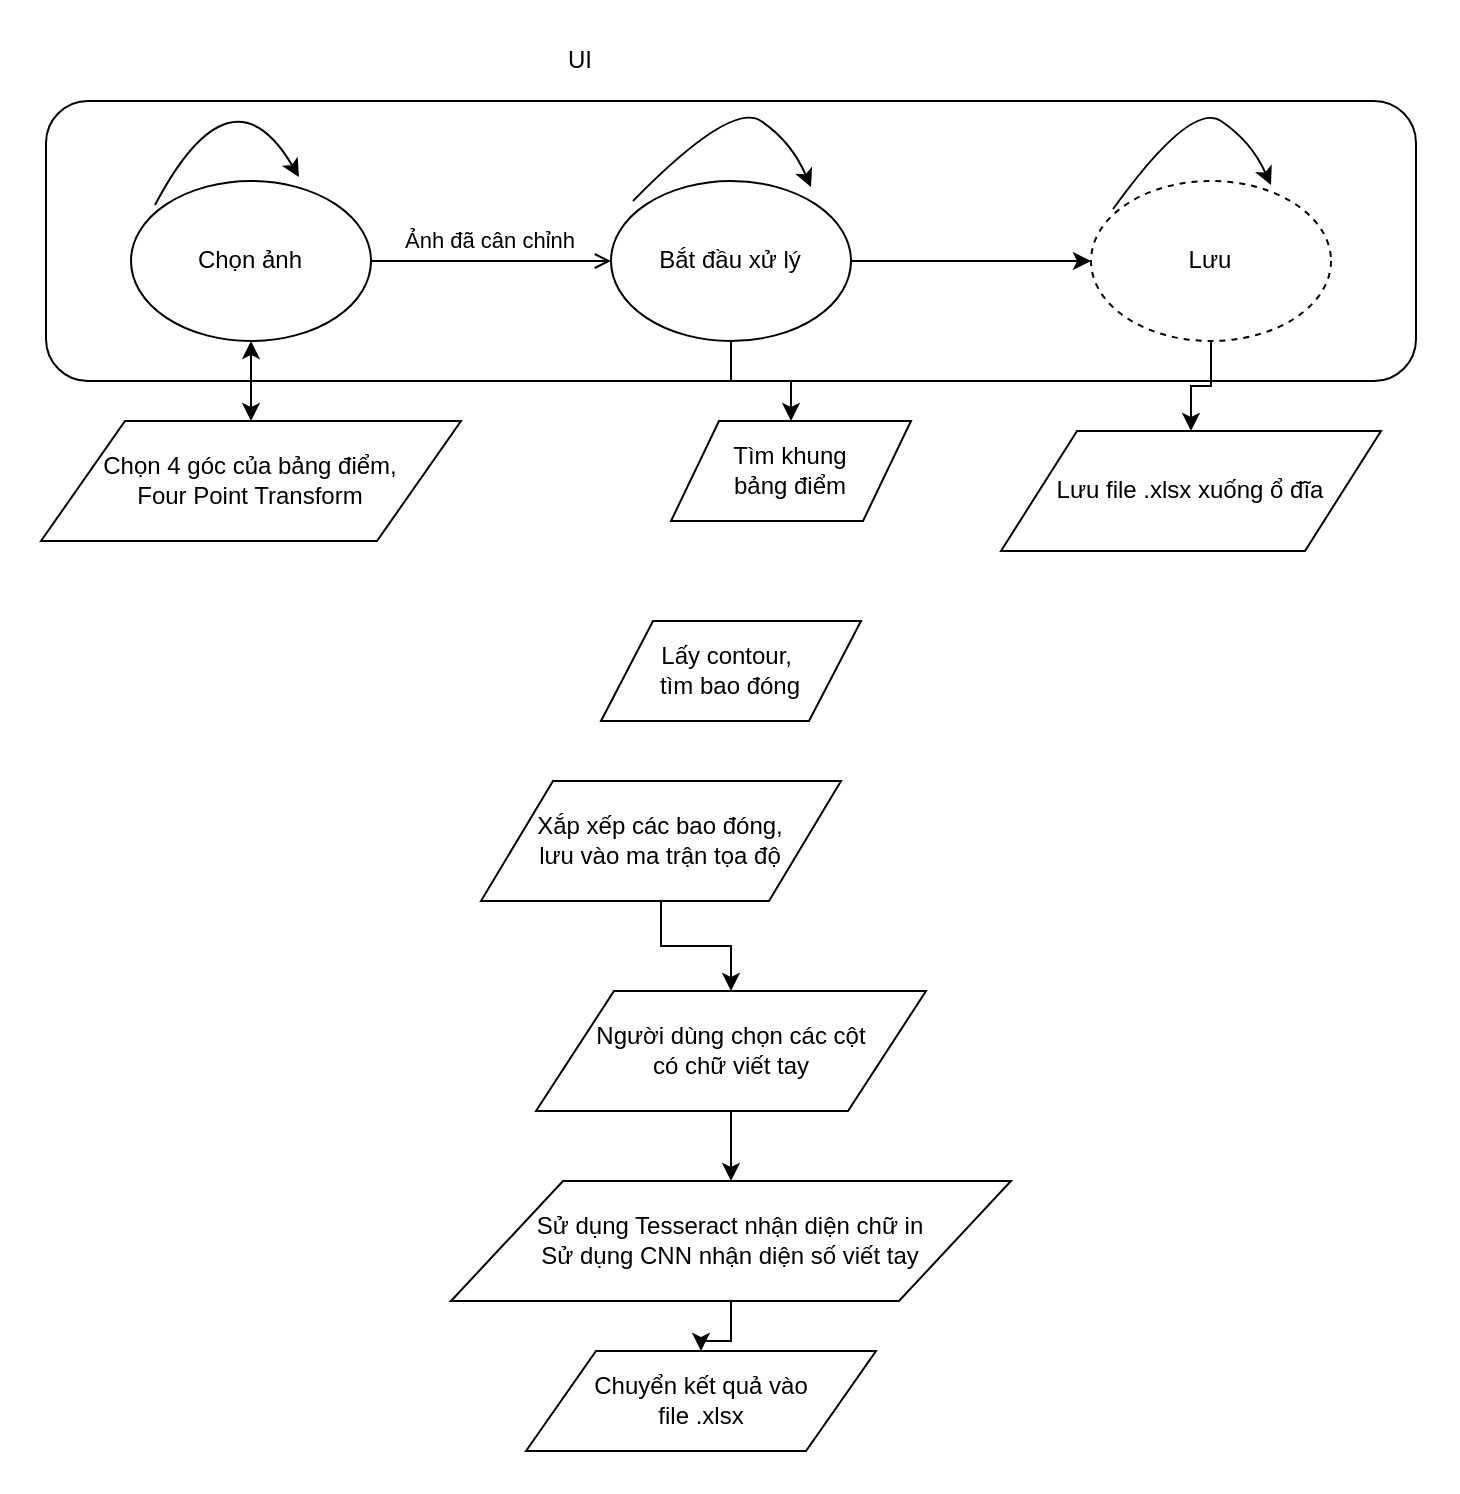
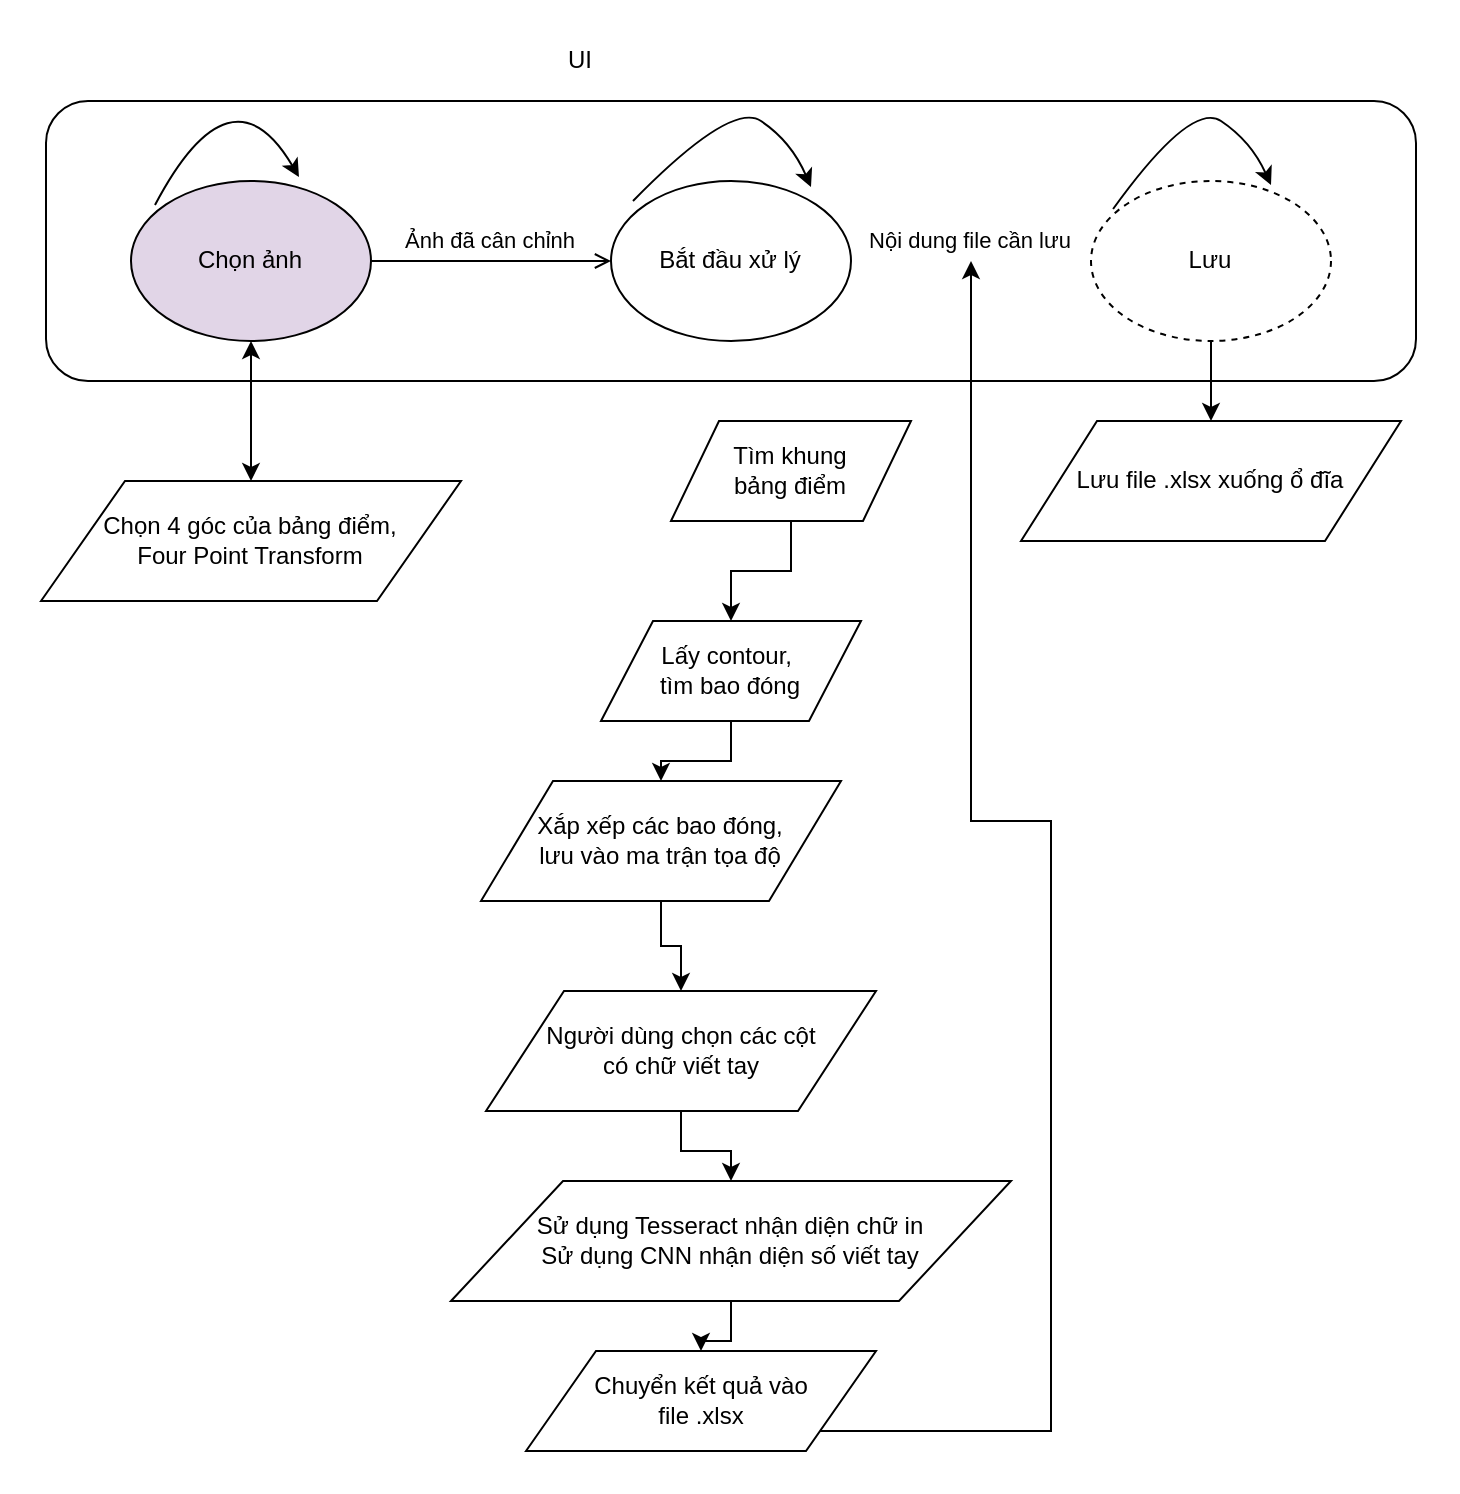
+ <mxCell id="26" value="&lt;font style=&quot;font-size: 11px&quot;&gt;Nội dung file cần lưu&lt;/font&gt;" style="text;html=1;strokeColor=none;fillColor=none;align=center;verticalAlign=middle;whiteSpace=wrap;rounded=0;" vertex="1" parent="1"><mxGeometry x="425" y="110" width="120" height="20" as="geometry" /></mxCell>
- <mxCell id="4" value="Chọn ảnh" style="ellipse;whiteSpace=wrap;html=1;" vertex="1" parent="1"><mxGeometry x="65" y="90" width="120" height="80" as="geometry" /></mxCell>
+ <mxCell id="4" value="Chọn ảnh" style="ellipse;whiteSpace=wrap;html=1;fillColor=#e1d5e7;" vertex="1" parent="1"><mxGeometry x="65" y="90" width="120" height="80" as="geometry" /></mxCell>
- <mxCell id="5" style="edgeStyle=orthogonalEdgeStyle;rounded=0;orthogonalLoop=1;jettySize=auto;html=1;exitX=1;exitY=0.5;exitDx=0;exitDy=0;entryX=0;entryY=0.5;entryDx=0;entryDy=0;" edge="1" parent="1" source="7" target="9"><mxGeometry relative="1" as="geometry" /></mxCell>
- <mxCell id="6" value="" style="edgeStyle=orthogonalEdgeStyle;rounded=0;orthogonalLoop=1;jettySize=auto;html=1;" edge="1" parent="1" source="7" target="14"><mxGeometry relative="1" as="geometry" /></mxCell>
- <mxCell id="10" value="Chọn 4 góc của bảng điểm,&lt;br&gt;Four Point Transform" style="shape=parallelogram;perimeter=parallelogramPerimeter;whiteSpace=wrap;html=1;" vertex="1" parent="1"><mxGeometry x="20" y="210" width="210" height="60" as="geometry" /></mxCell>
+ <mxCell id="10" value="Chọn 4 góc của bảng điểm,&lt;br&gt;Four Point Transform" style="shape=parallelogram;perimeter=parallelogramPerimeter;whiteSpace=wrap;html=1;" vertex="1" parent="1"><mxGeometry x="20" y="240" width="210" height="60" as="geometry" /></mxCell>
- <mxCell id="25" value="Lưu file .xlsx xuống ổ đĩa" style="shape=parallelogram;perimeter=parallelogramPerimeter;whiteSpace=wrap;html=1;" vertex="1" parent="1"><mxGeometry x="500" y="215" width="190" height="60" as="geometry" /></mxCell>
+ <mxCell id="25" value="Lưu file .xlsx xuống ổ đĩa" style="shape=parallelogram;perimeter=parallelogramPerimeter;whiteSpace=wrap;html=1;" vertex="1" parent="1"><mxGeometry x="510" y="210" width="190" height="60" as="geometry" /></mxCell>
+ <mxCell id="13" value="" style="edgeStyle=orthogonalEdgeStyle;rounded=0;orthogonalLoop=1;jettySize=auto;html=1;" edge="1" parent="1" source="14" target="16"><mxGeometry relative="1" as="geometry" /></mxCell>
+ <mxCell id="15" value="" style="edgeStyle=orthogonalEdgeStyle;rounded=0;orthogonalLoop=1;jettySize=auto;html=1;" edge="1" parent="1" source="16" target="18"><mxGeometry relative="1" as="geometry" /></mxCell>
+ <mxCell id="23" style="edgeStyle=orthogonalEdgeStyle;rounded=0;orthogonalLoop=1;jettySize=auto;html=1;entryX=0.5;entryY=1;entryDx=0;entryDy=0;" edge="1" parent="1" source="24" target="26"><mxGeometry relative="1" as="geometry"><Array as="points"><mxPoint x="525" y="715" /><mxPoint x="525" y="410" /><mxPoint x="485" y="410" /></Array></mxGeometry></mxCell>
- <mxCell id="20" value="Người dùng chọn các cột&lt;br&gt;có chữ viết tay" style="shape=parallelogram;perimeter=parallelogramPerimeter;whiteSpace=wrap;html=1;" vertex="1" parent="1"><mxGeometry x="267.5" y="495" width="195" height="60" as="geometry" /></mxCell>
+ <mxCell id="20" value="Người dùng chọn các cột&lt;br&gt;có chữ viết tay" style="shape=parallelogram;perimeter=parallelogramPerimeter;whiteSpace=wrap;html=1;" vertex="1" parent="1"><mxGeometry x="242.5" y="495" width="195" height="60" as="geometry" /></mxCell>
